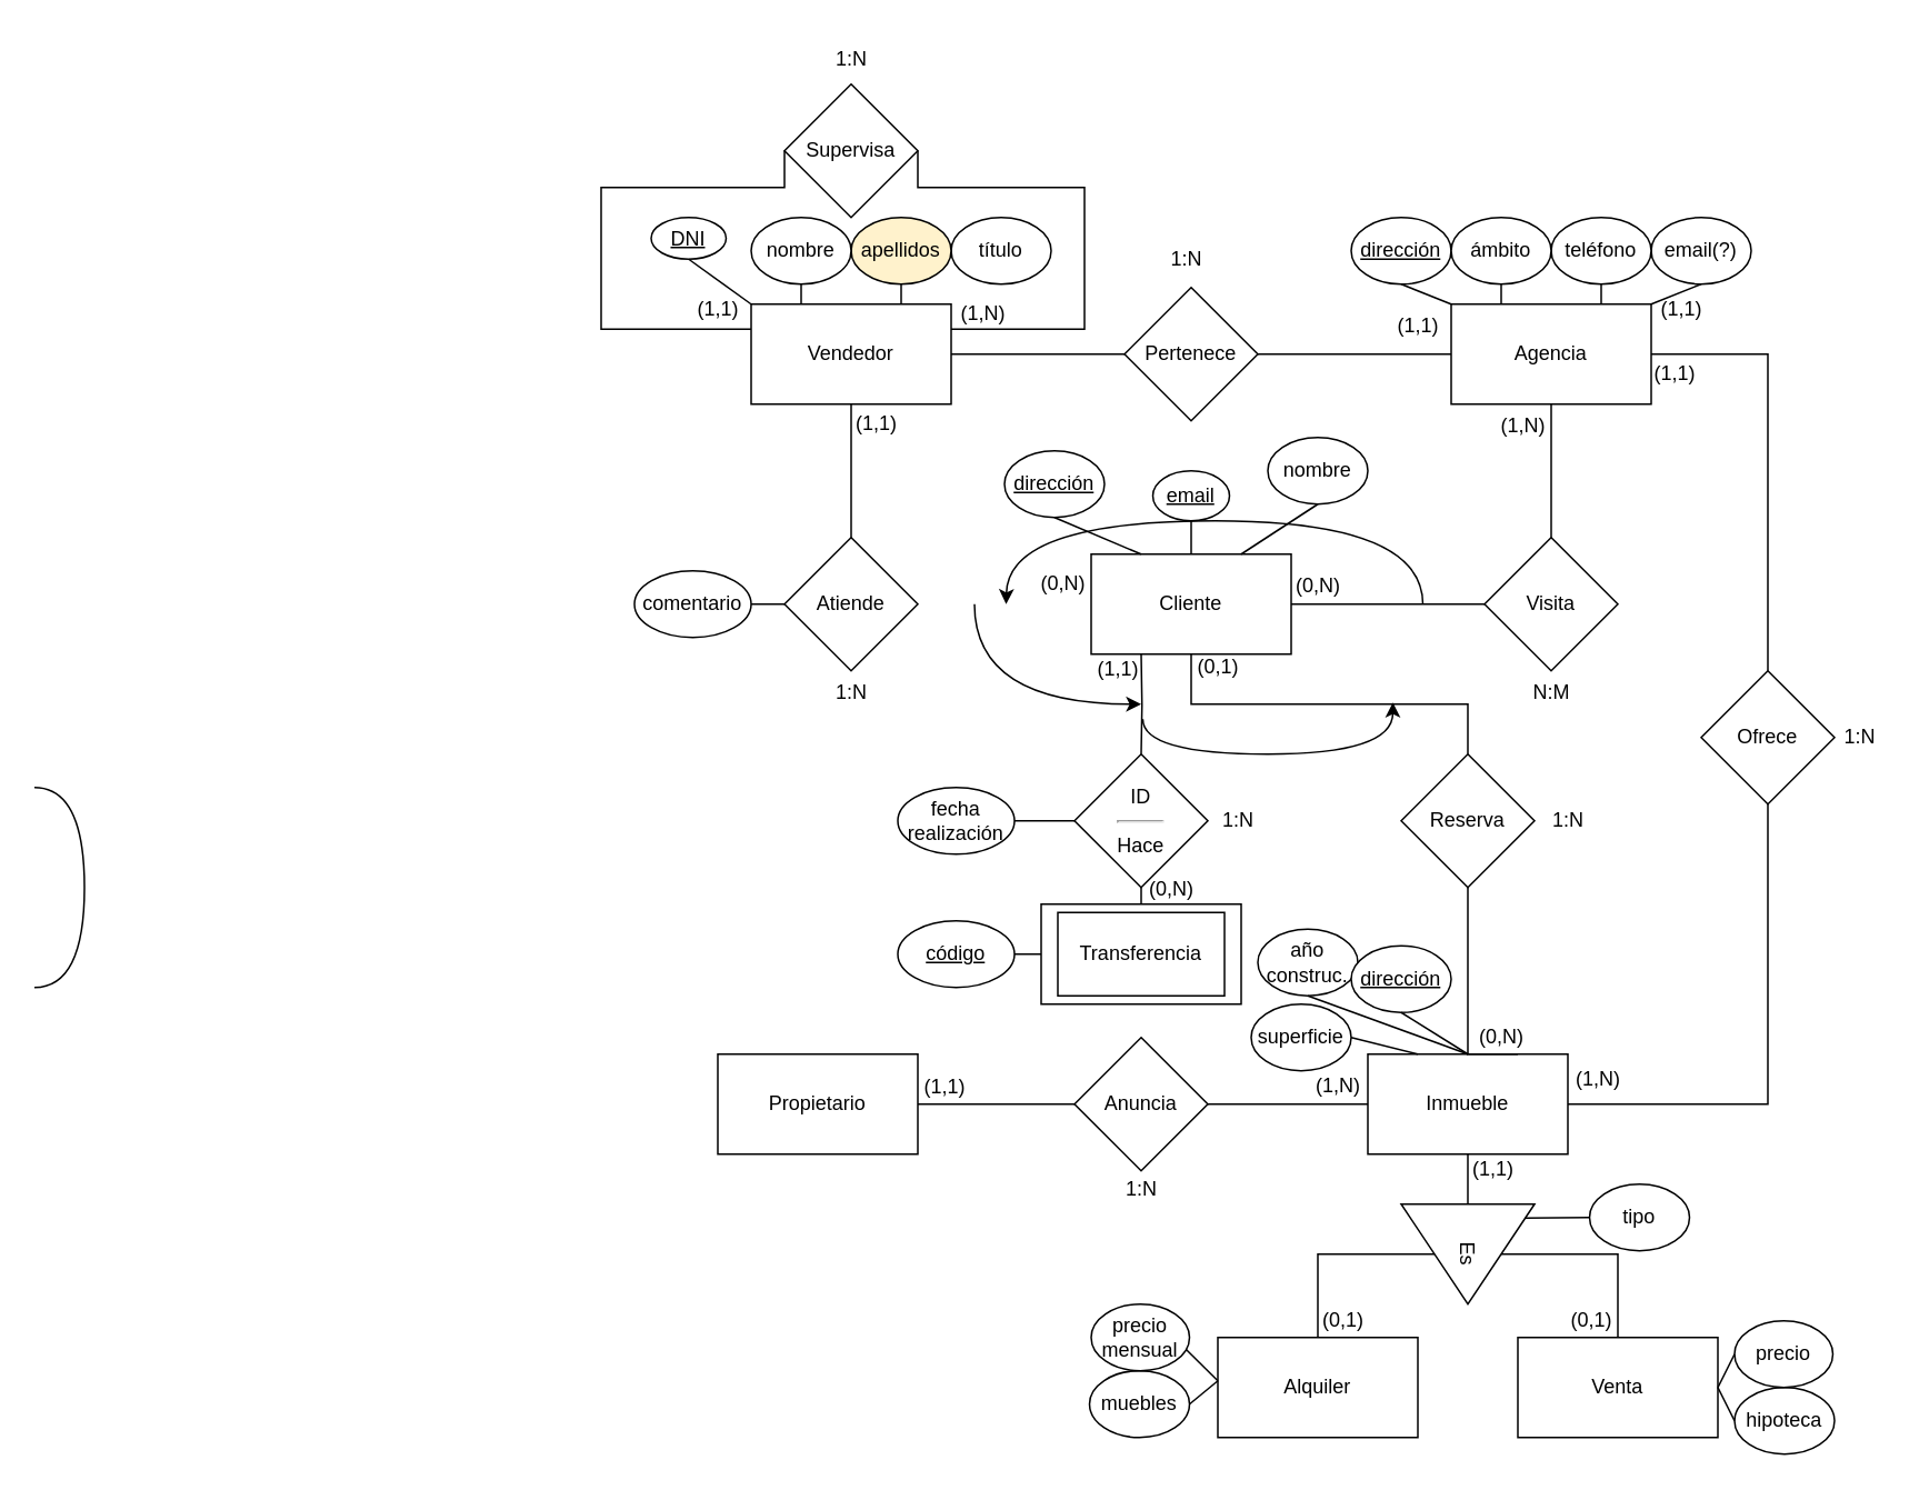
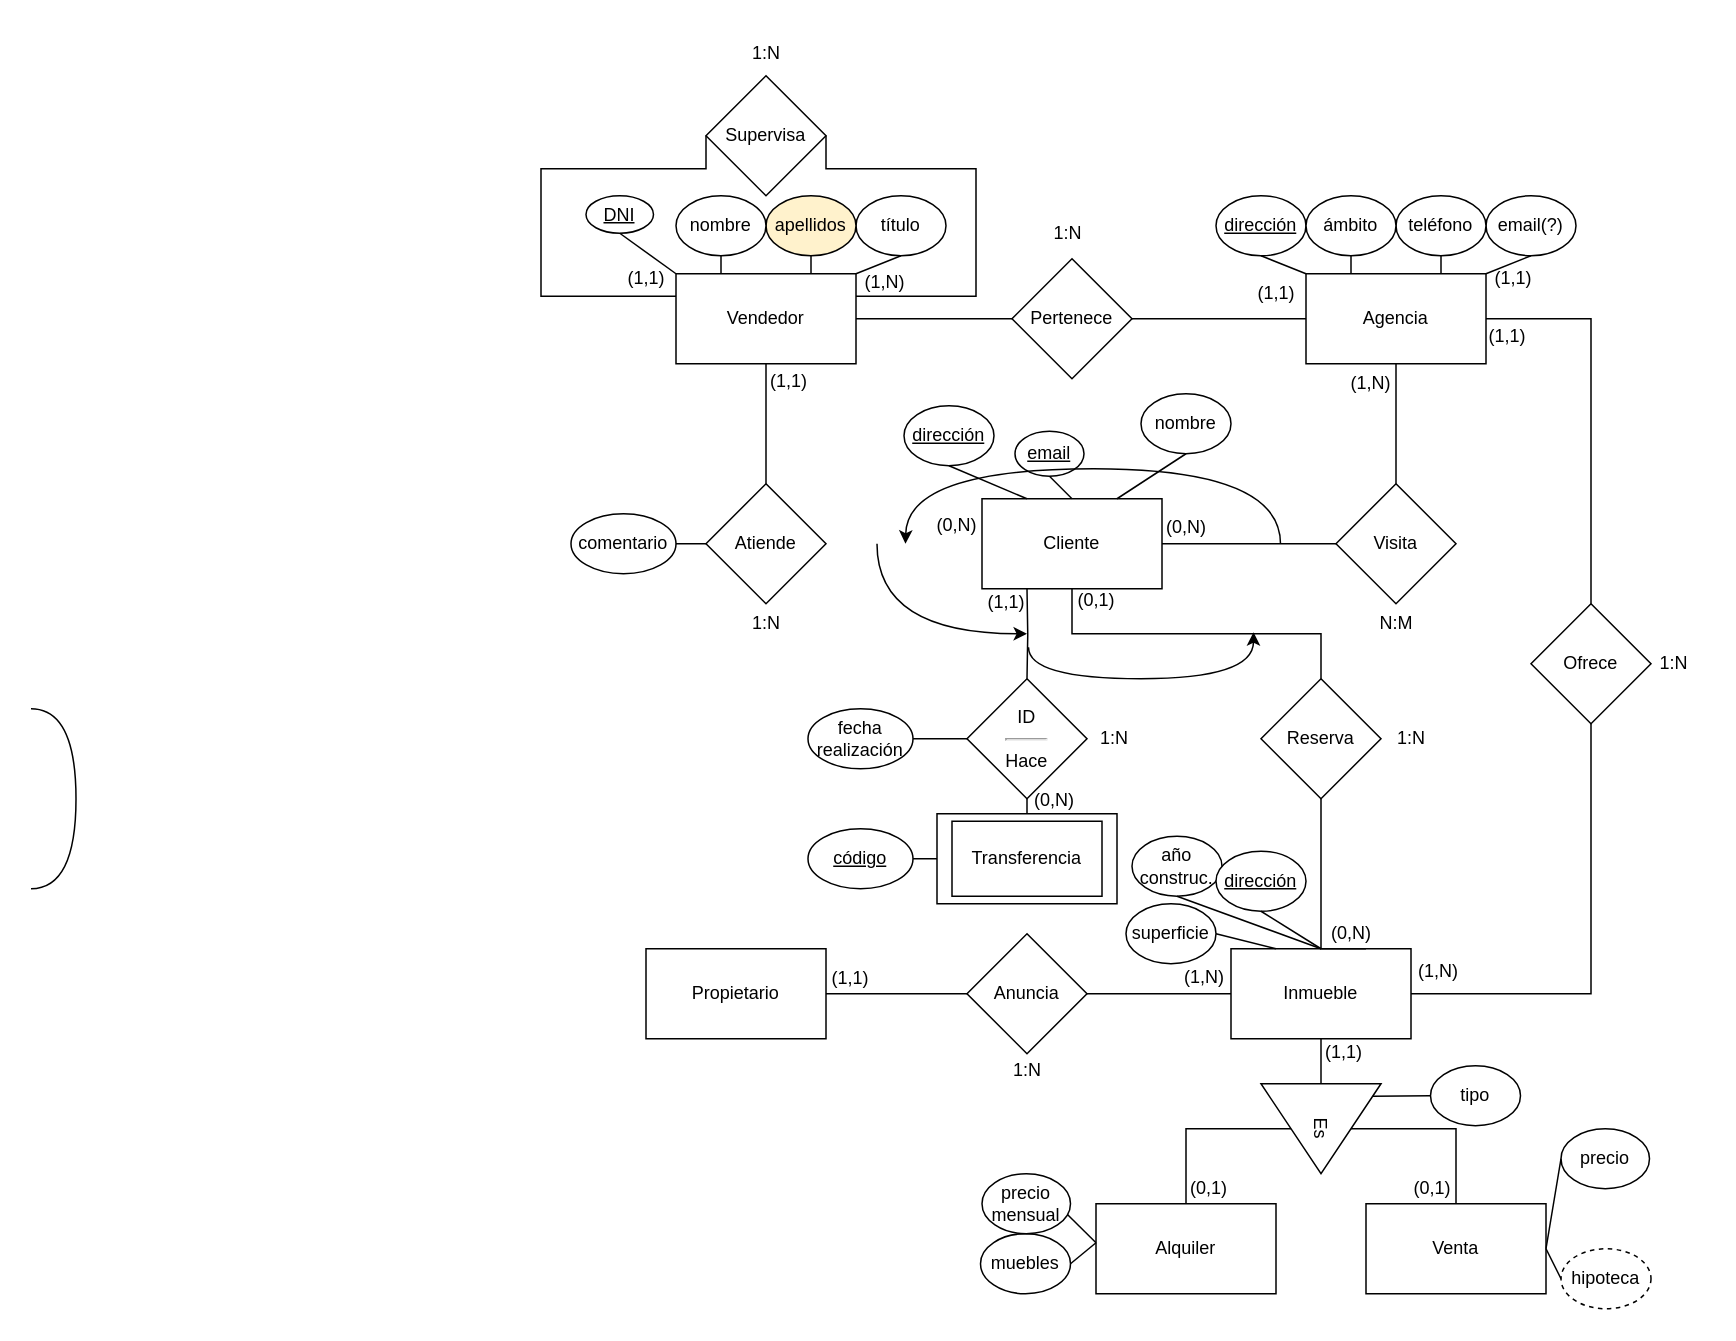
+ <mxCell id="72" value="" style="endArrow=none;html=1;rounded=0;entryX=0.5;entryY=1;entryDx=0;entryDy=0;exitX=1;exitY=0;exitDx=0;exitDy=0;" parent="1" source="6" target="65" edge="1"><mxGeometry width="50" height="50" relative="1" as="geometry"><mxPoint x="760" y="442" as="sourcePoint" /><mxPoint x="810" y="392" as="targetPoint" /></mxGeometry></mxCell>
- <mxCell id="99" value="&lt;u&gt;email&lt;/u&gt;" style="ellipse;whiteSpace=wrap;html=1;" parent="1" vertex="1"><mxGeometry x="691" y="282" width="46" height="30" as="geometry" /></mxCell>
+ <mxCell id="99" value="&lt;u&gt;email&lt;/u&gt;" style="ellipse;whiteSpace=wrap;html=1;" parent="1" vertex="1"><mxGeometry x="676" y="287" width="46" height="30" as="geometry" /></mxCell>
- <mxCell id="95" value="precio" style="ellipse;whiteSpace=wrap;html=1;" parent="1" vertex="1"><mxGeometry x="1040" y="792" width="59" height="40" as="geometry" /></mxCell>
+ <mxCell id="95" value="precio" style="ellipse;whiteSpace=wrap;html=1;" parent="1" vertex="1"><mxGeometry x="1040" y="752" width="59" height="40" as="geometry" /></mxCell>
- <mxCell id="94" value="hipoteca" style="ellipse;whiteSpace=wrap;html=1;" parent="1" vertex="1"><mxGeometry x="1040" y="832" width="60" height="40" as="geometry" /></mxCell>
+ <mxCell id="94" value="hipoteca" style="ellipse;whiteSpace=wrap;html=1;dashed=1;" parent="1" vertex="1"><mxGeometry x="1040" y="832" width="60" height="40" as="geometry" /></mxCell>
